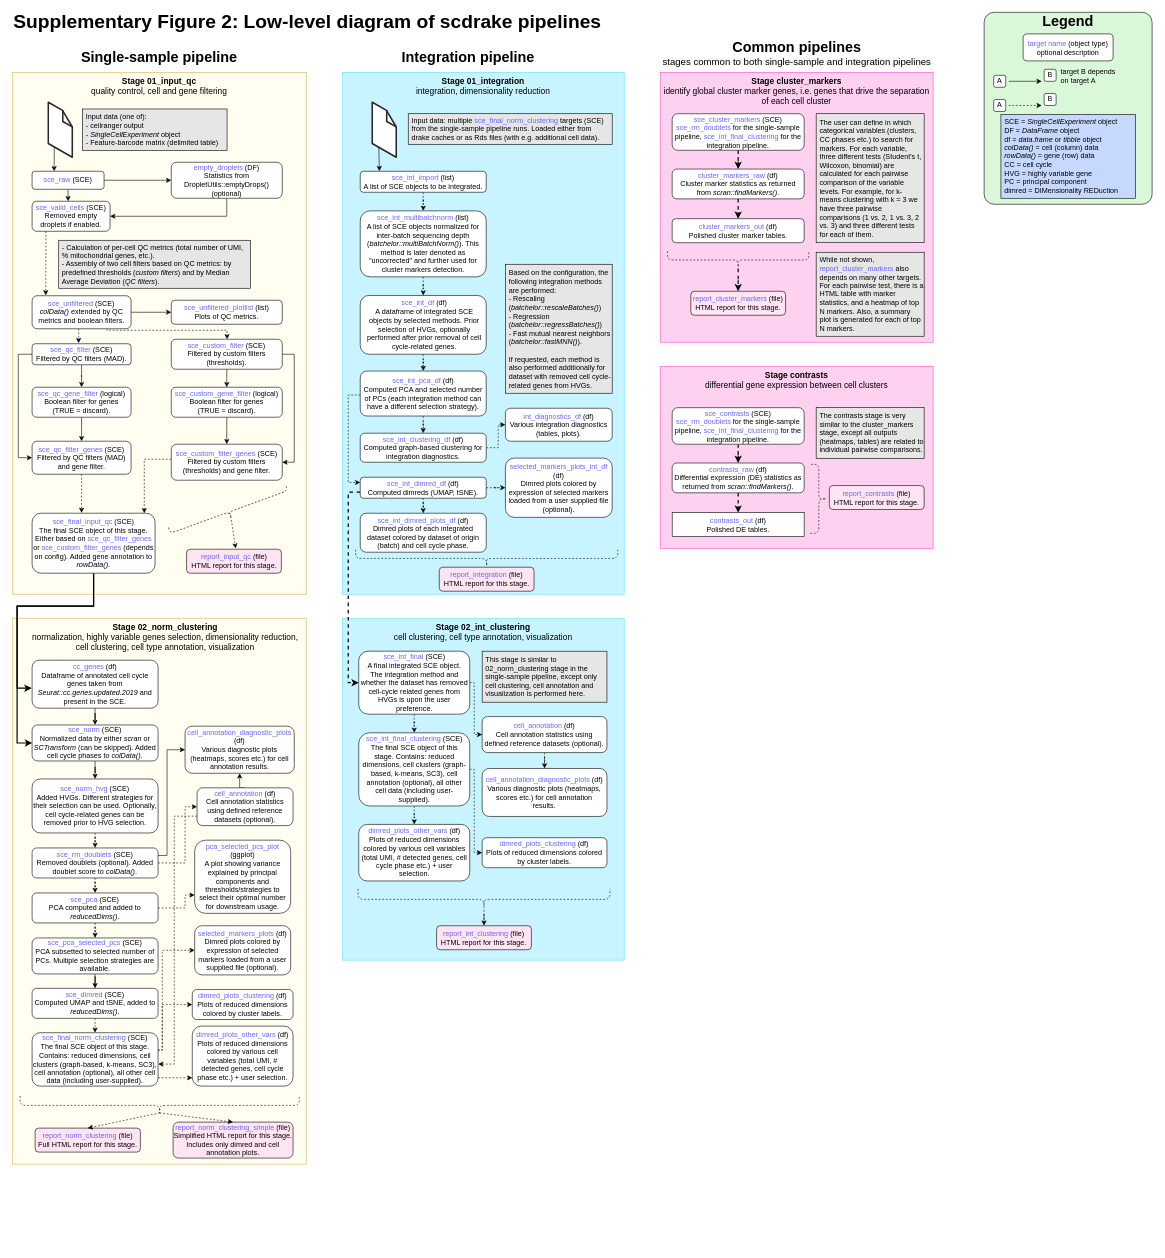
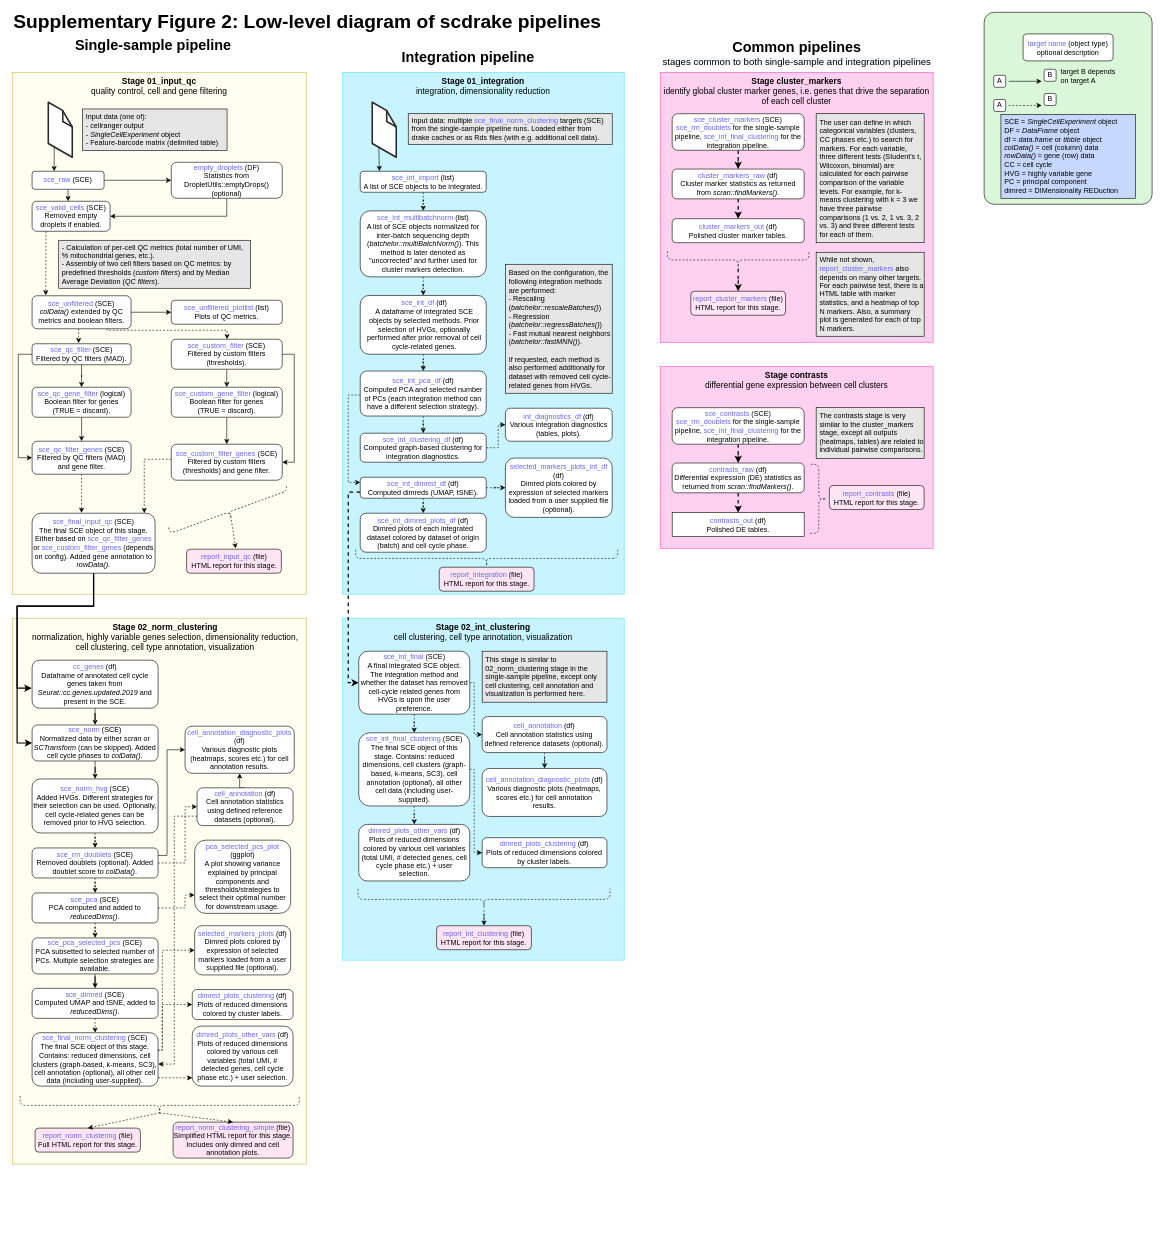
- <mxCell id="14" value="&lt;font color=&quot;#000000&quot; style=&quot;font-size: 24px;&quot;&gt;Legend&lt;/font&gt;" style="text;html=1;strokeColor=none;fillColor=none;align=center;verticalAlign=middle;whiteSpace=wrap;rounded=0;fontColor=#6666FF;fontSize=24;fontStyle=1" parent="1" vertex="1"><mxGeometry x="1670" y="20" width="220" height="30" as="geometry" /></mxCell>
- <mxCell id="10" value="&lt;font color=&quot;#000000&quot; style=&quot;font-size: 24px;&quot;&gt;Single-sample pipeline&lt;/font&gt;" style="text;html=1;strokeColor=none;fillColor=none;align=center;verticalAlign=middle;whiteSpace=wrap;rounded=0;fontColor=#6666FF;fontSize=24;fontStyle=1" parent="1" vertex="1"><mxGeometry x="20" y="80.6" width="490" height="30" as="geometry" /></mxCell>
+ <mxCell id="10" value="&lt;font color=&quot;#000000&quot; style=&quot;font-size: 24px;&quot;&gt;Single-sample pipeline&lt;/font&gt;" style="text;html=1;strokeColor=none;fillColor=none;align=center;verticalAlign=middle;whiteSpace=wrap;rounded=0;fontColor=#6666FF;fontSize=24;fontStyle=1" parent="1" vertex="1"><mxGeometry x="10" y="60.6" width="490" height="30" as="geometry" /></mxCell>
